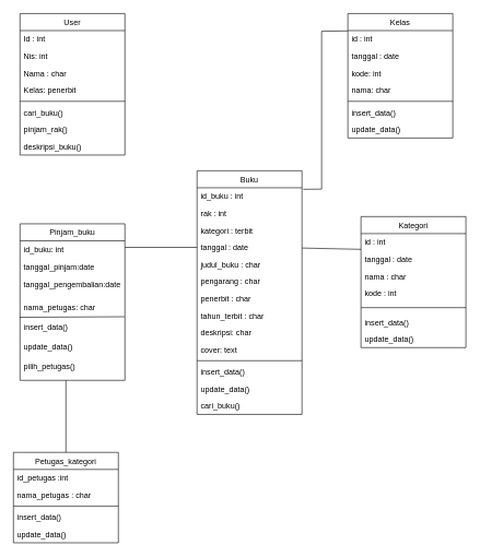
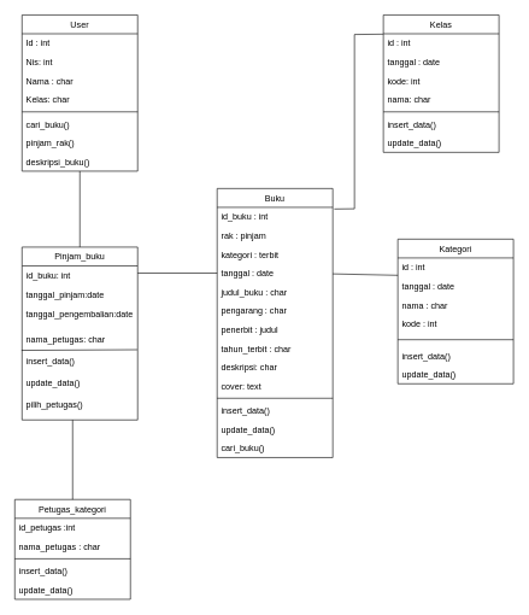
- <mxCell id="6" value="Kelas: penerbit" style="text;align=left;verticalAlign=top;spacingLeft=4;spacingRight=4;overflow=hidden;rotatable=0;points=[[0,0.5],[1,0.5]];portConstraint=eastwest;rounded=0;shadow=0;html=0;" parent="2" vertex="1"><mxGeometry y="104" width="160" height="26" as="geometry" /></mxCell>
+ <mxCell id="6" value="Kelas: char" style="text;align=left;verticalAlign=top;spacingLeft=4;spacingRight=4;overflow=hidden;rotatable=0;points=[[0,0.5],[1,0.5]];portConstraint=eastwest;rounded=0;shadow=0;html=0;" parent="2" vertex="1"><mxGeometry y="104" width="160" height="26" as="geometry" /></mxCell>
+ <mxCell id="57" value="" style="endArrow=none;html=1;rounded=0;exitX=0.5;exitY=0;exitDx=0;exitDy=0;" parent="1" source="32" target="10" edge="1"><mxGeometry width="50" height="50" relative="1" as="geometry"><mxPoint x="100" y="330" as="sourcePoint" /><mxPoint x="100" y="240" as="targetPoint" /></mxGeometry></mxCell>
- <mxCell id="13" value="rak : int" style="text;align=left;verticalAlign=top;spacingLeft=4;spacingRight=4;overflow=hidden;rotatable=0;points=[[0,0.5],[1,0.5]];portConstraint=eastwest;rounded=0;shadow=0;html=0;" parent="11" vertex="1"><mxGeometry y="52" width="160" height="26" as="geometry" /></mxCell>
+ <mxCell id="13" value="rak : pinjam" style="text;align=left;verticalAlign=top;spacingLeft=4;spacingRight=4;overflow=hidden;rotatable=0;points=[[0,0.5],[1,0.5]];portConstraint=eastwest;rounded=0;shadow=0;html=0;" parent="11" vertex="1"><mxGeometry y="52" width="160" height="26" as="geometry" /></mxCell>
- <mxCell id="18" value="penerbit : char" style="text;align=left;verticalAlign=top;spacingLeft=4;spacingRight=4;overflow=hidden;rotatable=0;points=[[0,0.5],[1,0.5]];portConstraint=eastwest;rounded=0;shadow=0;html=0;" parent="11" vertex="1"><mxGeometry y="182" width="160" height="26" as="geometry" /></mxCell>
+ <mxCell id="18" value="penerbit : judul" style="text;align=left;verticalAlign=top;spacingLeft=4;spacingRight=4;overflow=hidden;rotatable=0;points=[[0,0.5],[1,0.5]];portConstraint=eastwest;rounded=0;shadow=0;html=0;" parent="11" vertex="1"><mxGeometry y="182" width="160" height="26" as="geometry" /></mxCell>
